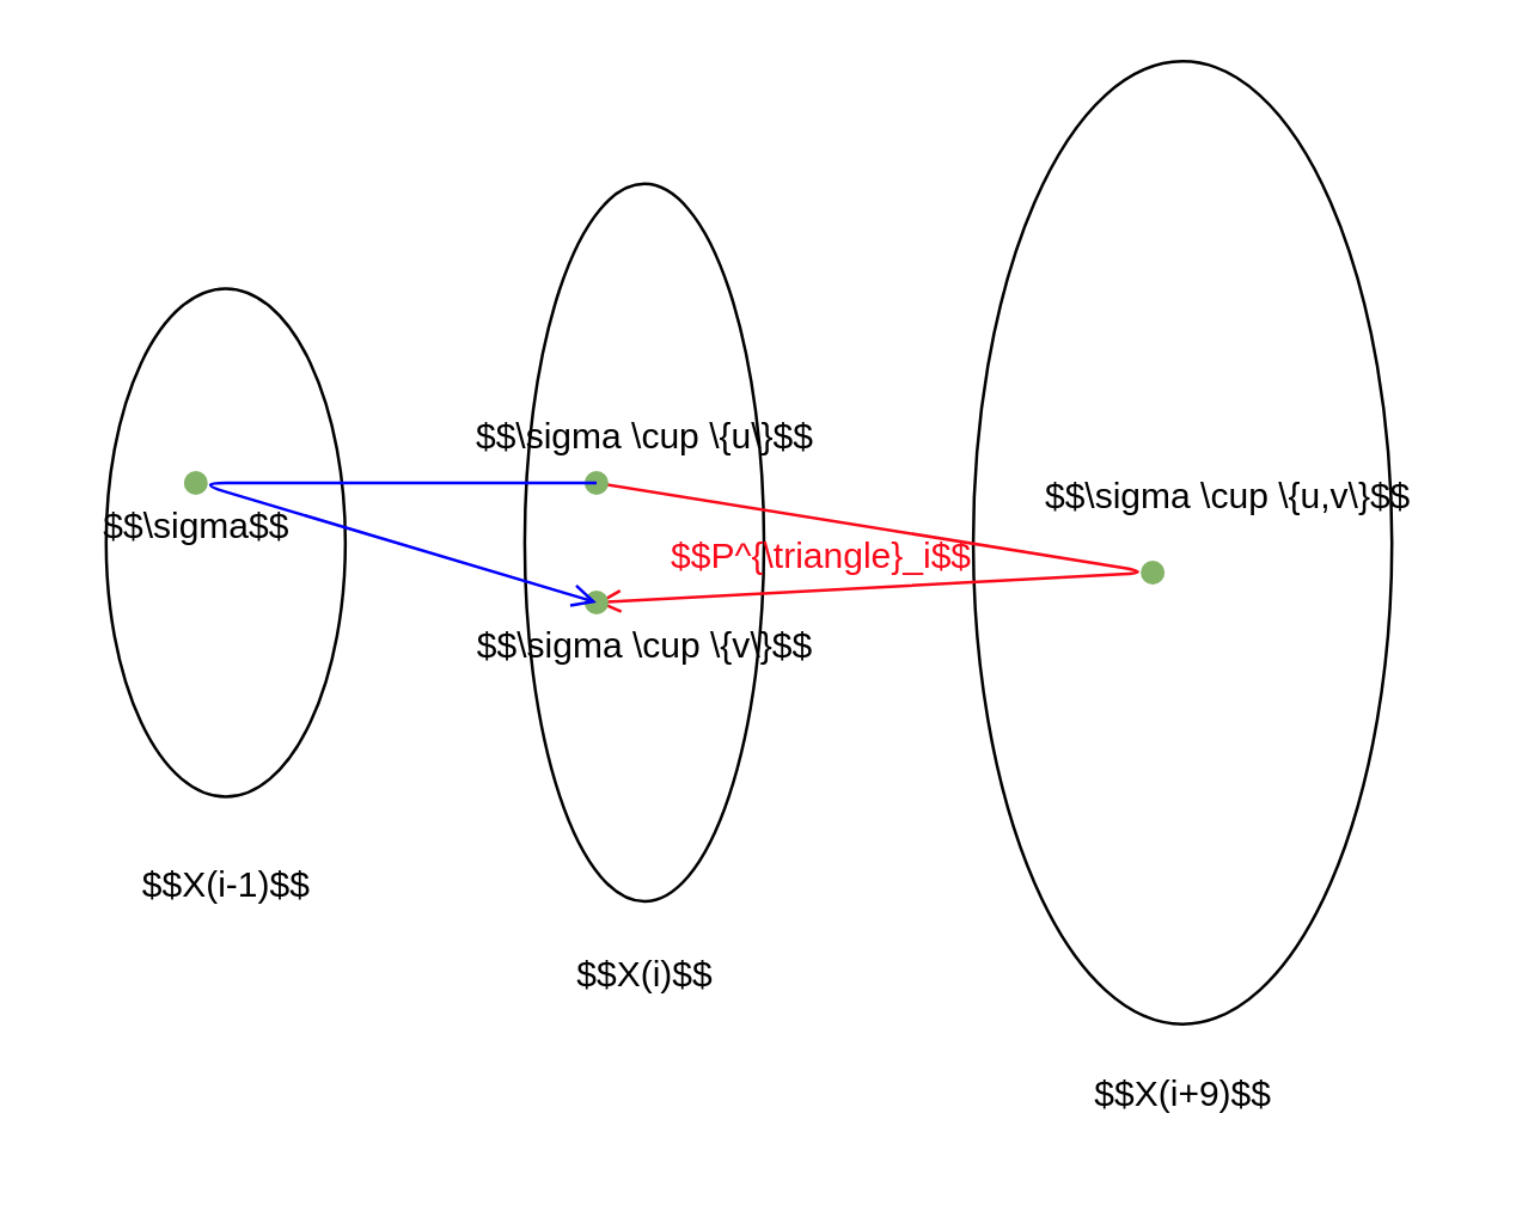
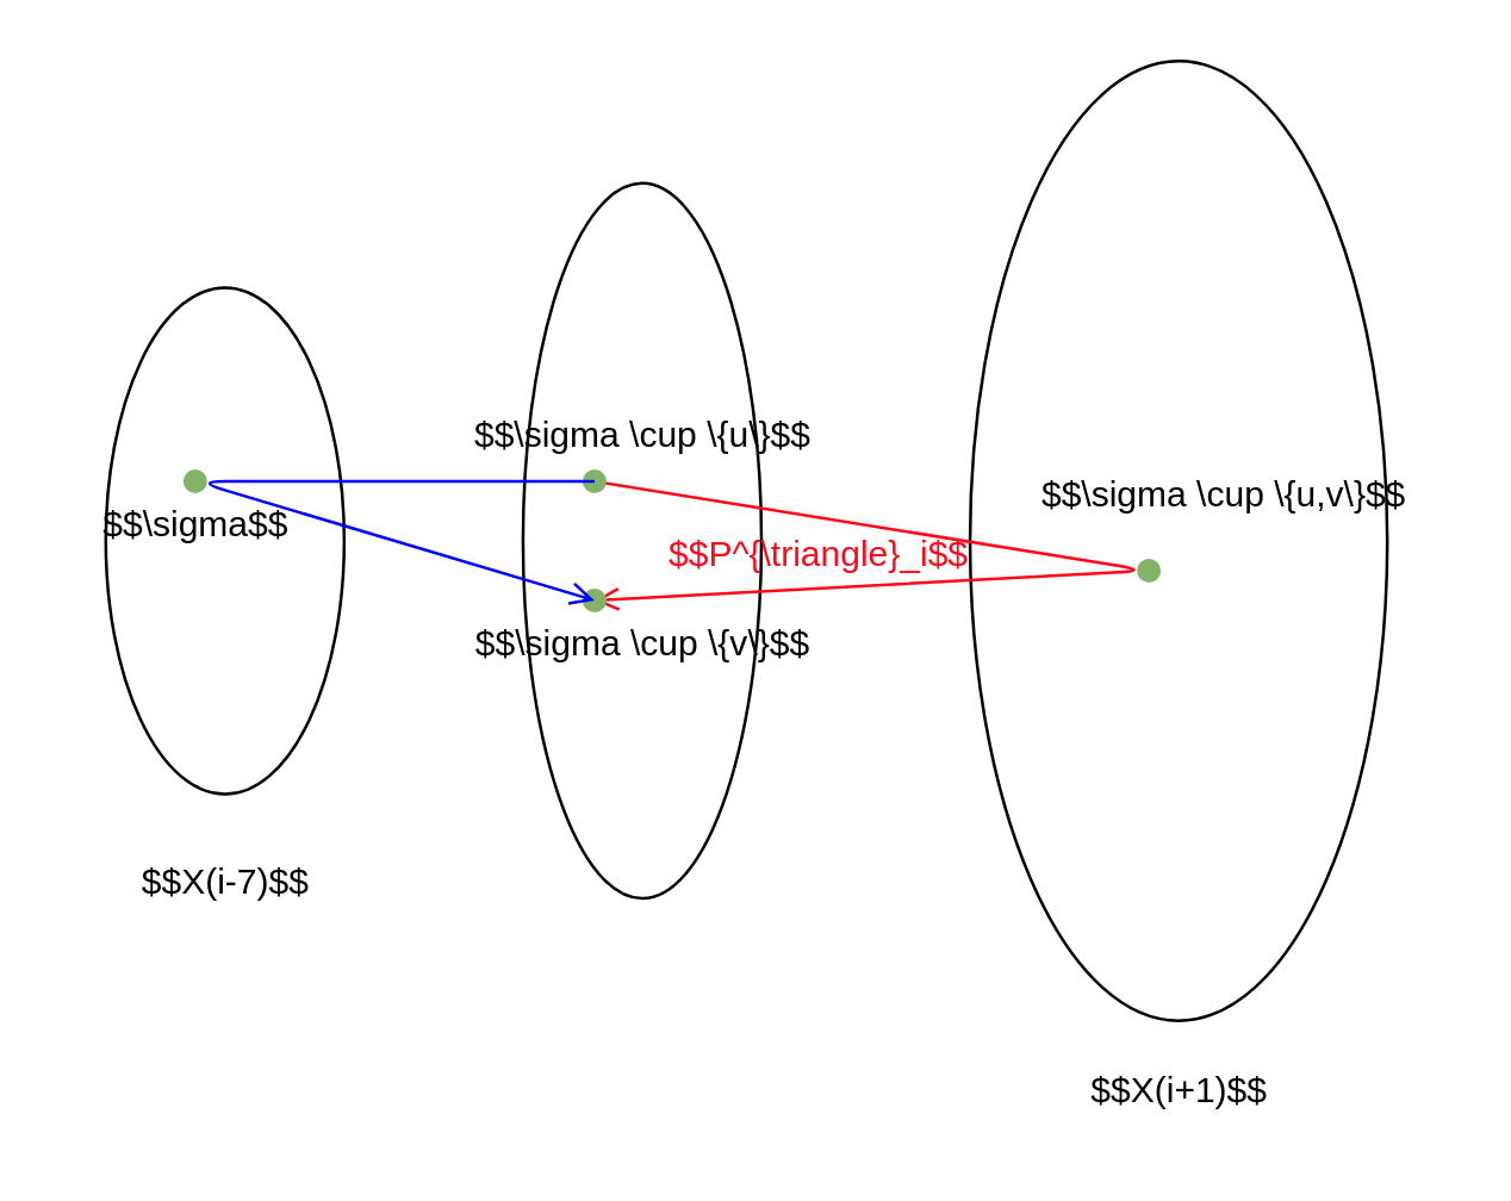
- <mxCell id="3" value="$$X(i-1)$$" style="text;html=1;align=center;verticalAlign=middle;resizable=0;points=[];autosize=1;strokeColor=none;fillColor=none;" parent="1" vertex="1"><mxGeometry x="35" y="281" width="80" height="30" as="geometry" /></mxCell>
+ <mxCell id="3" value="$$X(i-7)$$" style="text;html=1;align=center;verticalAlign=middle;resizable=0;points=[];autosize=1;strokeColor=none;fillColor=none;" parent="1" vertex="1"><mxGeometry x="35" y="281" width="80" height="30" as="geometry" /></mxCell>
- <mxCell id="7" value="$$X(i)$$" style="text;html=1;align=center;verticalAlign=middle;resizable=0;points=[];autosize=1;strokeColor=none;fillColor=none;" parent="1" vertex="1"><mxGeometry x="180" y="311" width="70" height="30" as="geometry" /></mxCell>
- <mxCell id="5" value="$$X(i+9)$$" style="text;html=1;align=center;verticalAlign=middle;resizable=0;points=[];autosize=1;strokeColor=none;fillColor=none;" parent="1" vertex="1"><mxGeometry x="355" y="351" width="80" height="30" as="geometry" /></mxCell>
+ <mxCell id="5" value="$$X(i+1)$$" style="text;html=1;align=center;verticalAlign=middle;resizable=0;points=[];autosize=1;strokeColor=none;fillColor=none;" parent="1" vertex="1"><mxGeometry x="355" y="351" width="80" height="30" as="geometry" /></mxCell>
